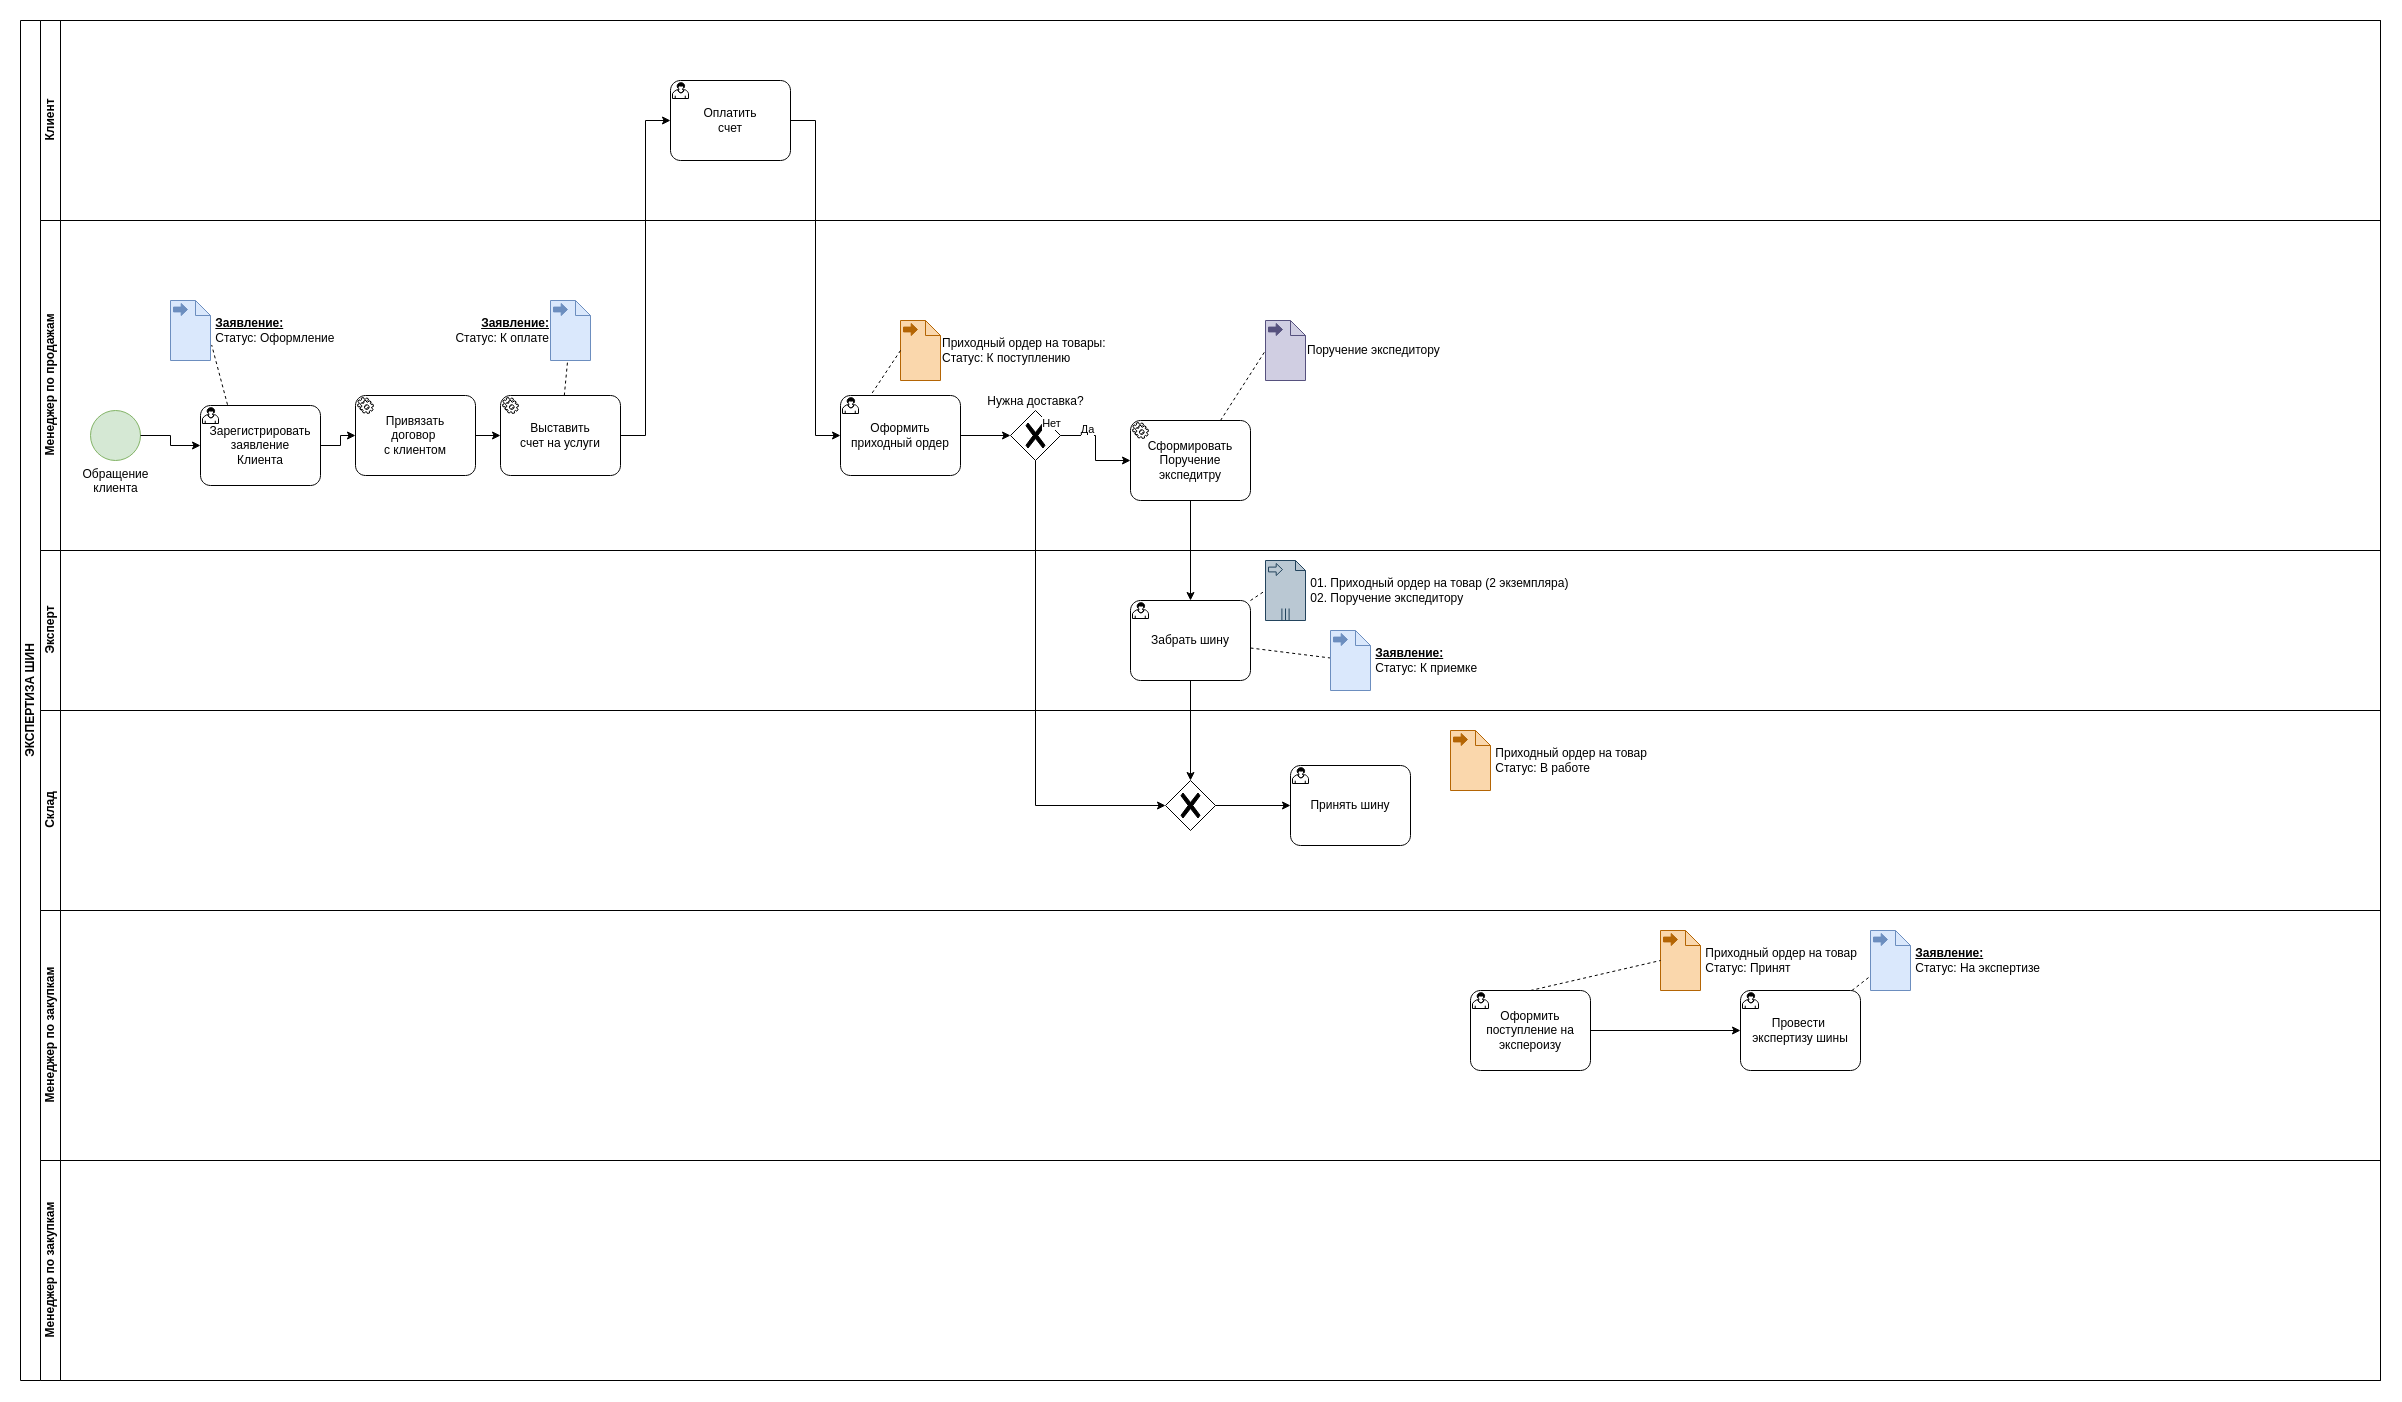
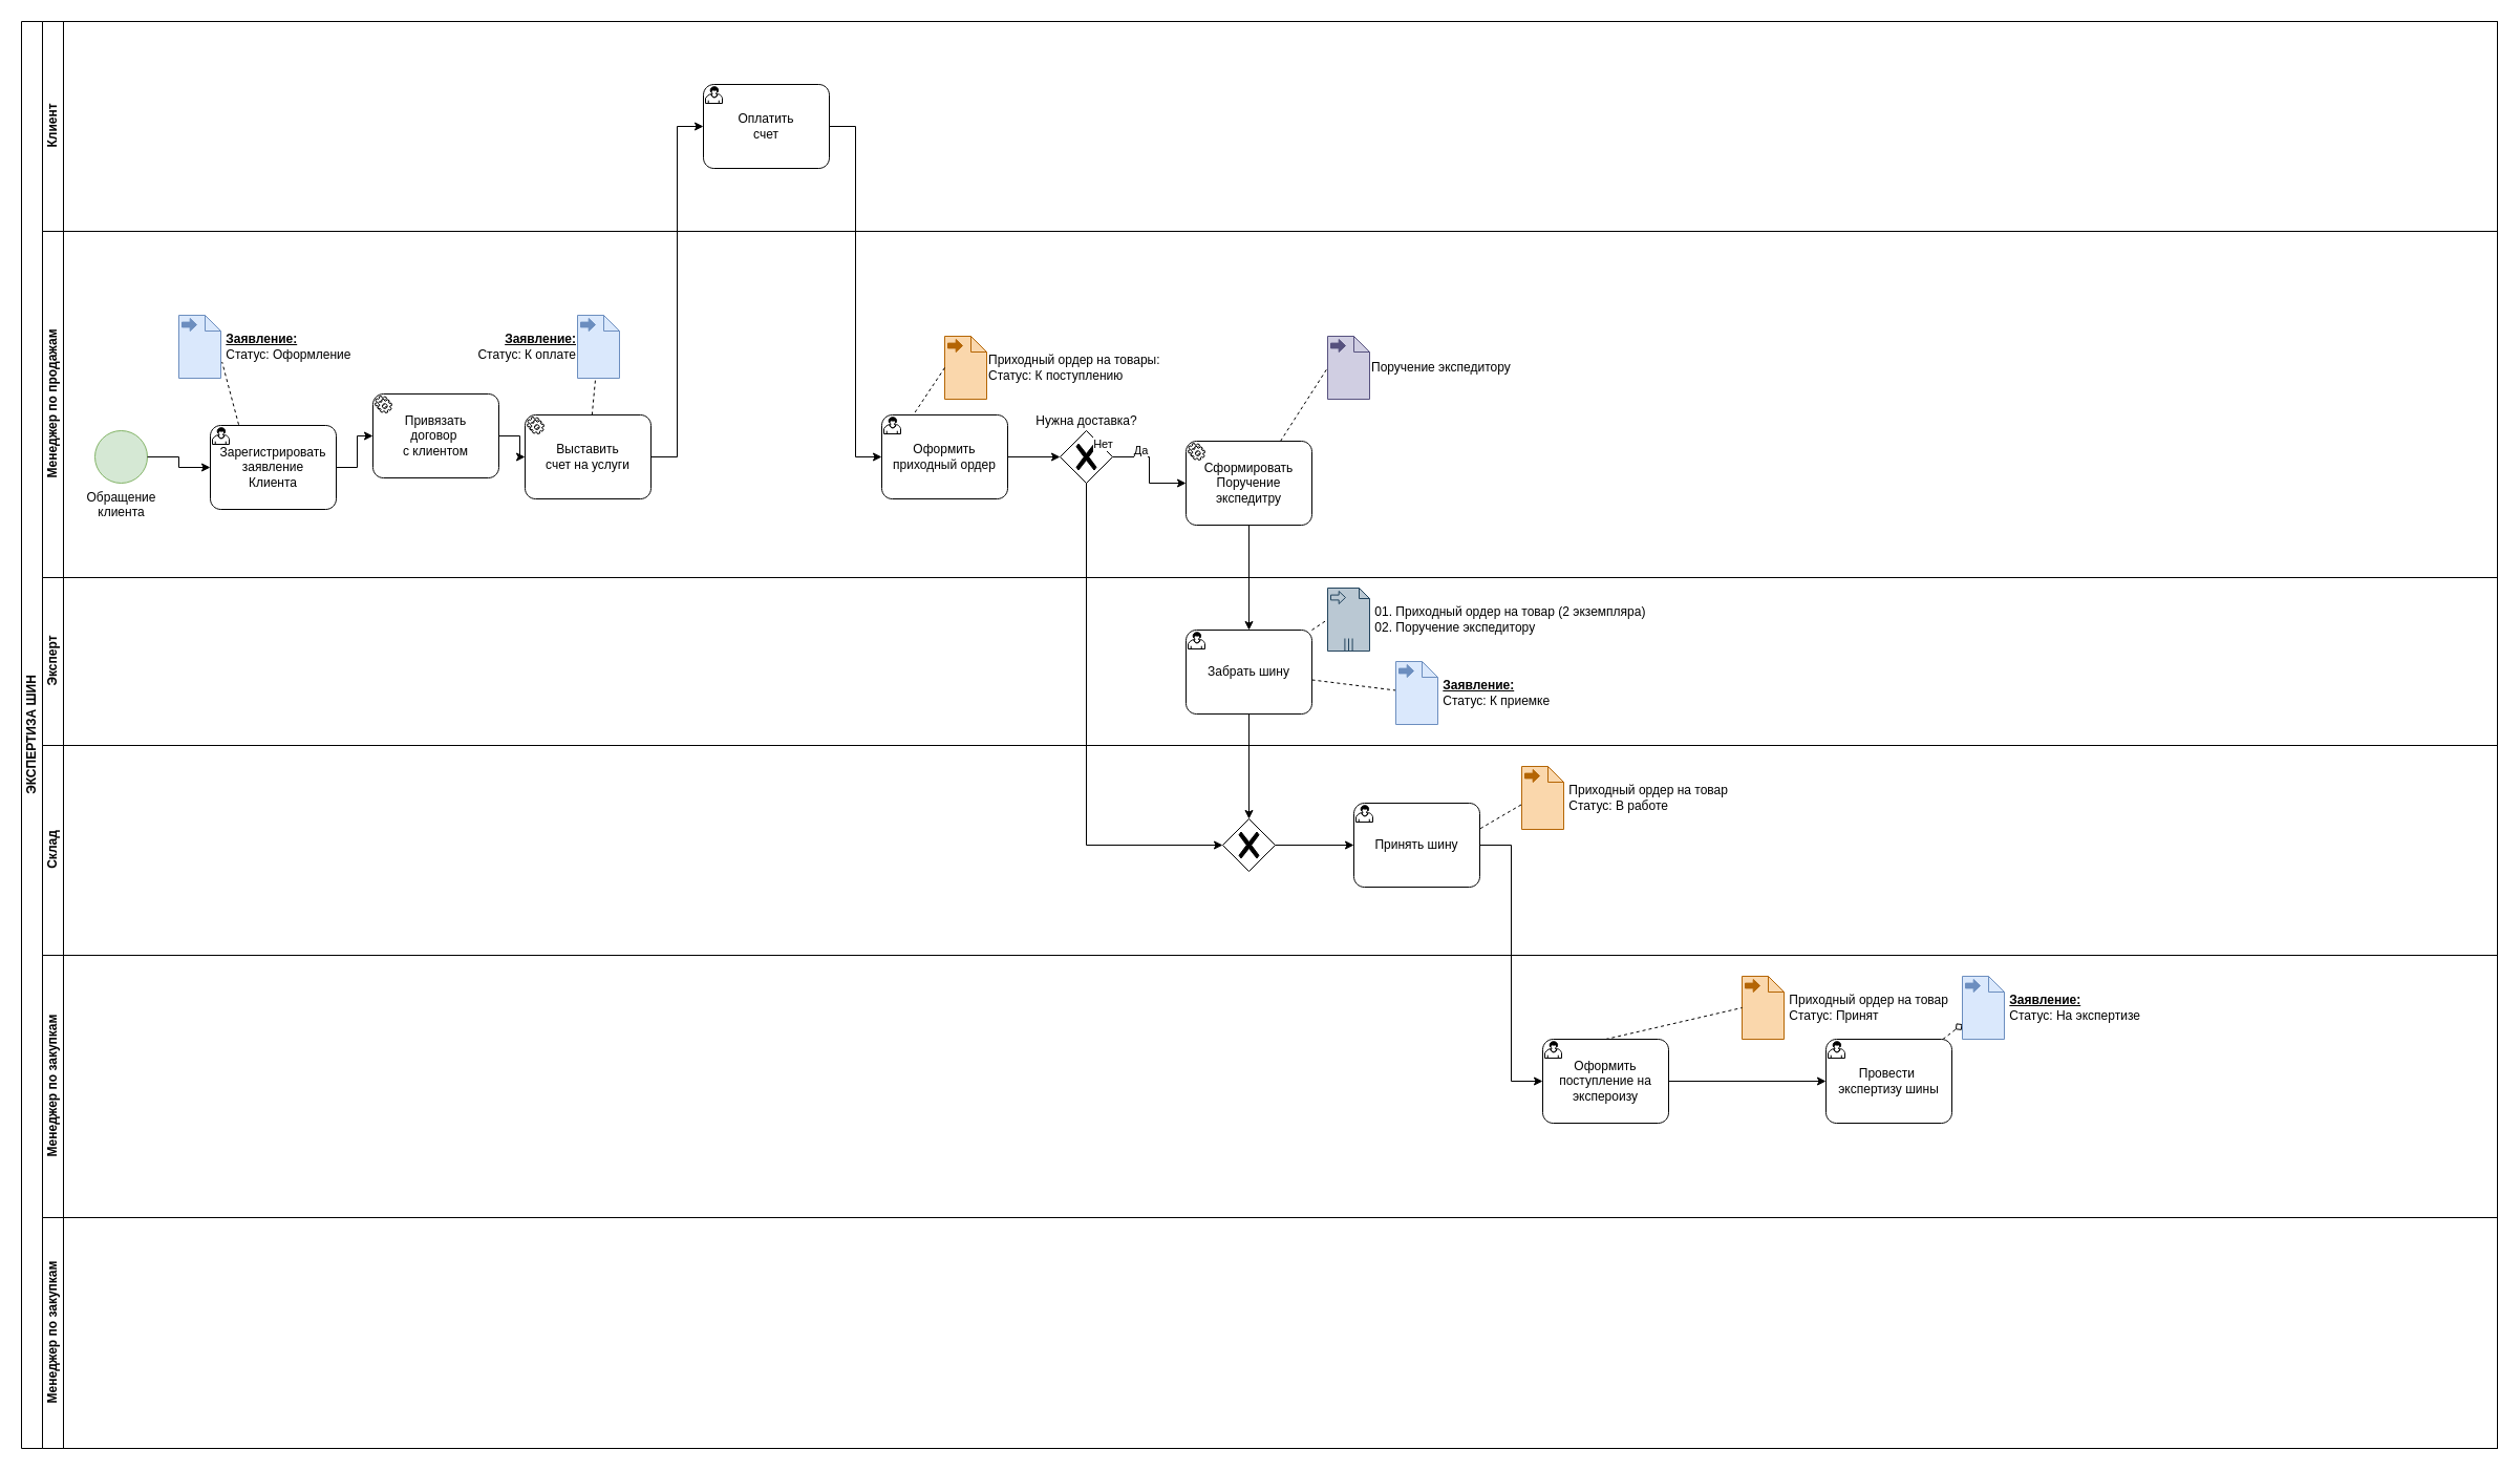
- <mxCell id="8" value="Привязать&lt;div&gt;договор&amp;nbsp;&lt;/div&gt;&lt;div&gt;с клиентом&lt;/div&gt;" style="points=[[0.25,0,0],[0.5,0,0],[0.75,0,0],[1,0.25,0],[1,0.5,0],[1,0.75,0],[0.75,1,0],[0.5,1,0],[0.25,1,0],[0,0.75,0],[0,0.5,0],[0,0.25,0]];shape=mxgraph.bpmn.task;whiteSpace=wrap;rectStyle=rounded;size=10;html=1;container=1;expand=0;collapsible=0;taskMarker=service;" vertex="1" parent="5"><mxGeometry x="315" y="175" width="120" height="80" as="geometry" /></mxCell>
+ <mxCell id="8" value="Привязать&lt;div&gt;договор&amp;nbsp;&lt;/div&gt;&lt;div&gt;с клиентом&lt;/div&gt;" style="points=[[0.25,0,0],[0.5,0,0],[0.75,0,0],[1,0.25,0],[1,0.5,0],[1,0.75,0],[0.75,1,0],[0.5,1,0],[0.25,1,0],[0,0.75,0],[0,0.5,0],[0,0.25,0]];shape=mxgraph.bpmn.task;whiteSpace=wrap;rectStyle=rounded;size=10;html=1;container=1;expand=0;collapsible=0;taskMarker=service;" vertex="1" parent="5"><mxGeometry x="315" y="155" width="120" height="80" as="geometry" /></mxCell>
+ <mxCell id="38" style="rounded=0;orthogonalLoop=1;jettySize=auto;html=1;exitX=1.005;exitY=0.302;exitDx=0;exitDy=0;exitPerimeter=0;endArrow=none;endFill=0;dashed=1;entryX=0.018;entryY=0.596;entryDx=0;entryDy=0;entryPerimeter=0;" edge="1" parent="33" source="35" target="37"><mxGeometry relative="1" as="geometry"><mxPoint x="1575" y="73.709" as="targetPoint" /></mxGeometry></mxCell>
+ <mxCell id="54" style="edgeStyle=orthogonalEdgeStyle;rounded=0;orthogonalLoop=1;jettySize=auto;html=1;entryX=0;entryY=0.5;entryDx=0;entryDy=0;entryPerimeter=0;" edge="1" parent="2" source="35" target="41"><mxGeometry relative="1" as="geometry" /></mxCell>
- <mxCell id="42" style="rounded=0;orthogonalLoop=1;jettySize=auto;html=1;dashed=1;endArrow=none;endFill=0;" edge="1" parent="39" source="43" target="46"><mxGeometry relative="1" as="geometry" /></mxCell>
+ <mxCell id="42" style="rounded=0;orthogonalLoop=1;jettySize=auto;html=1;dashed=1;endArrow=diamond;endFill=0;" edge="1" parent="39" source="43" target="46"><mxGeometry relative="1" as="geometry" /></mxCell>
